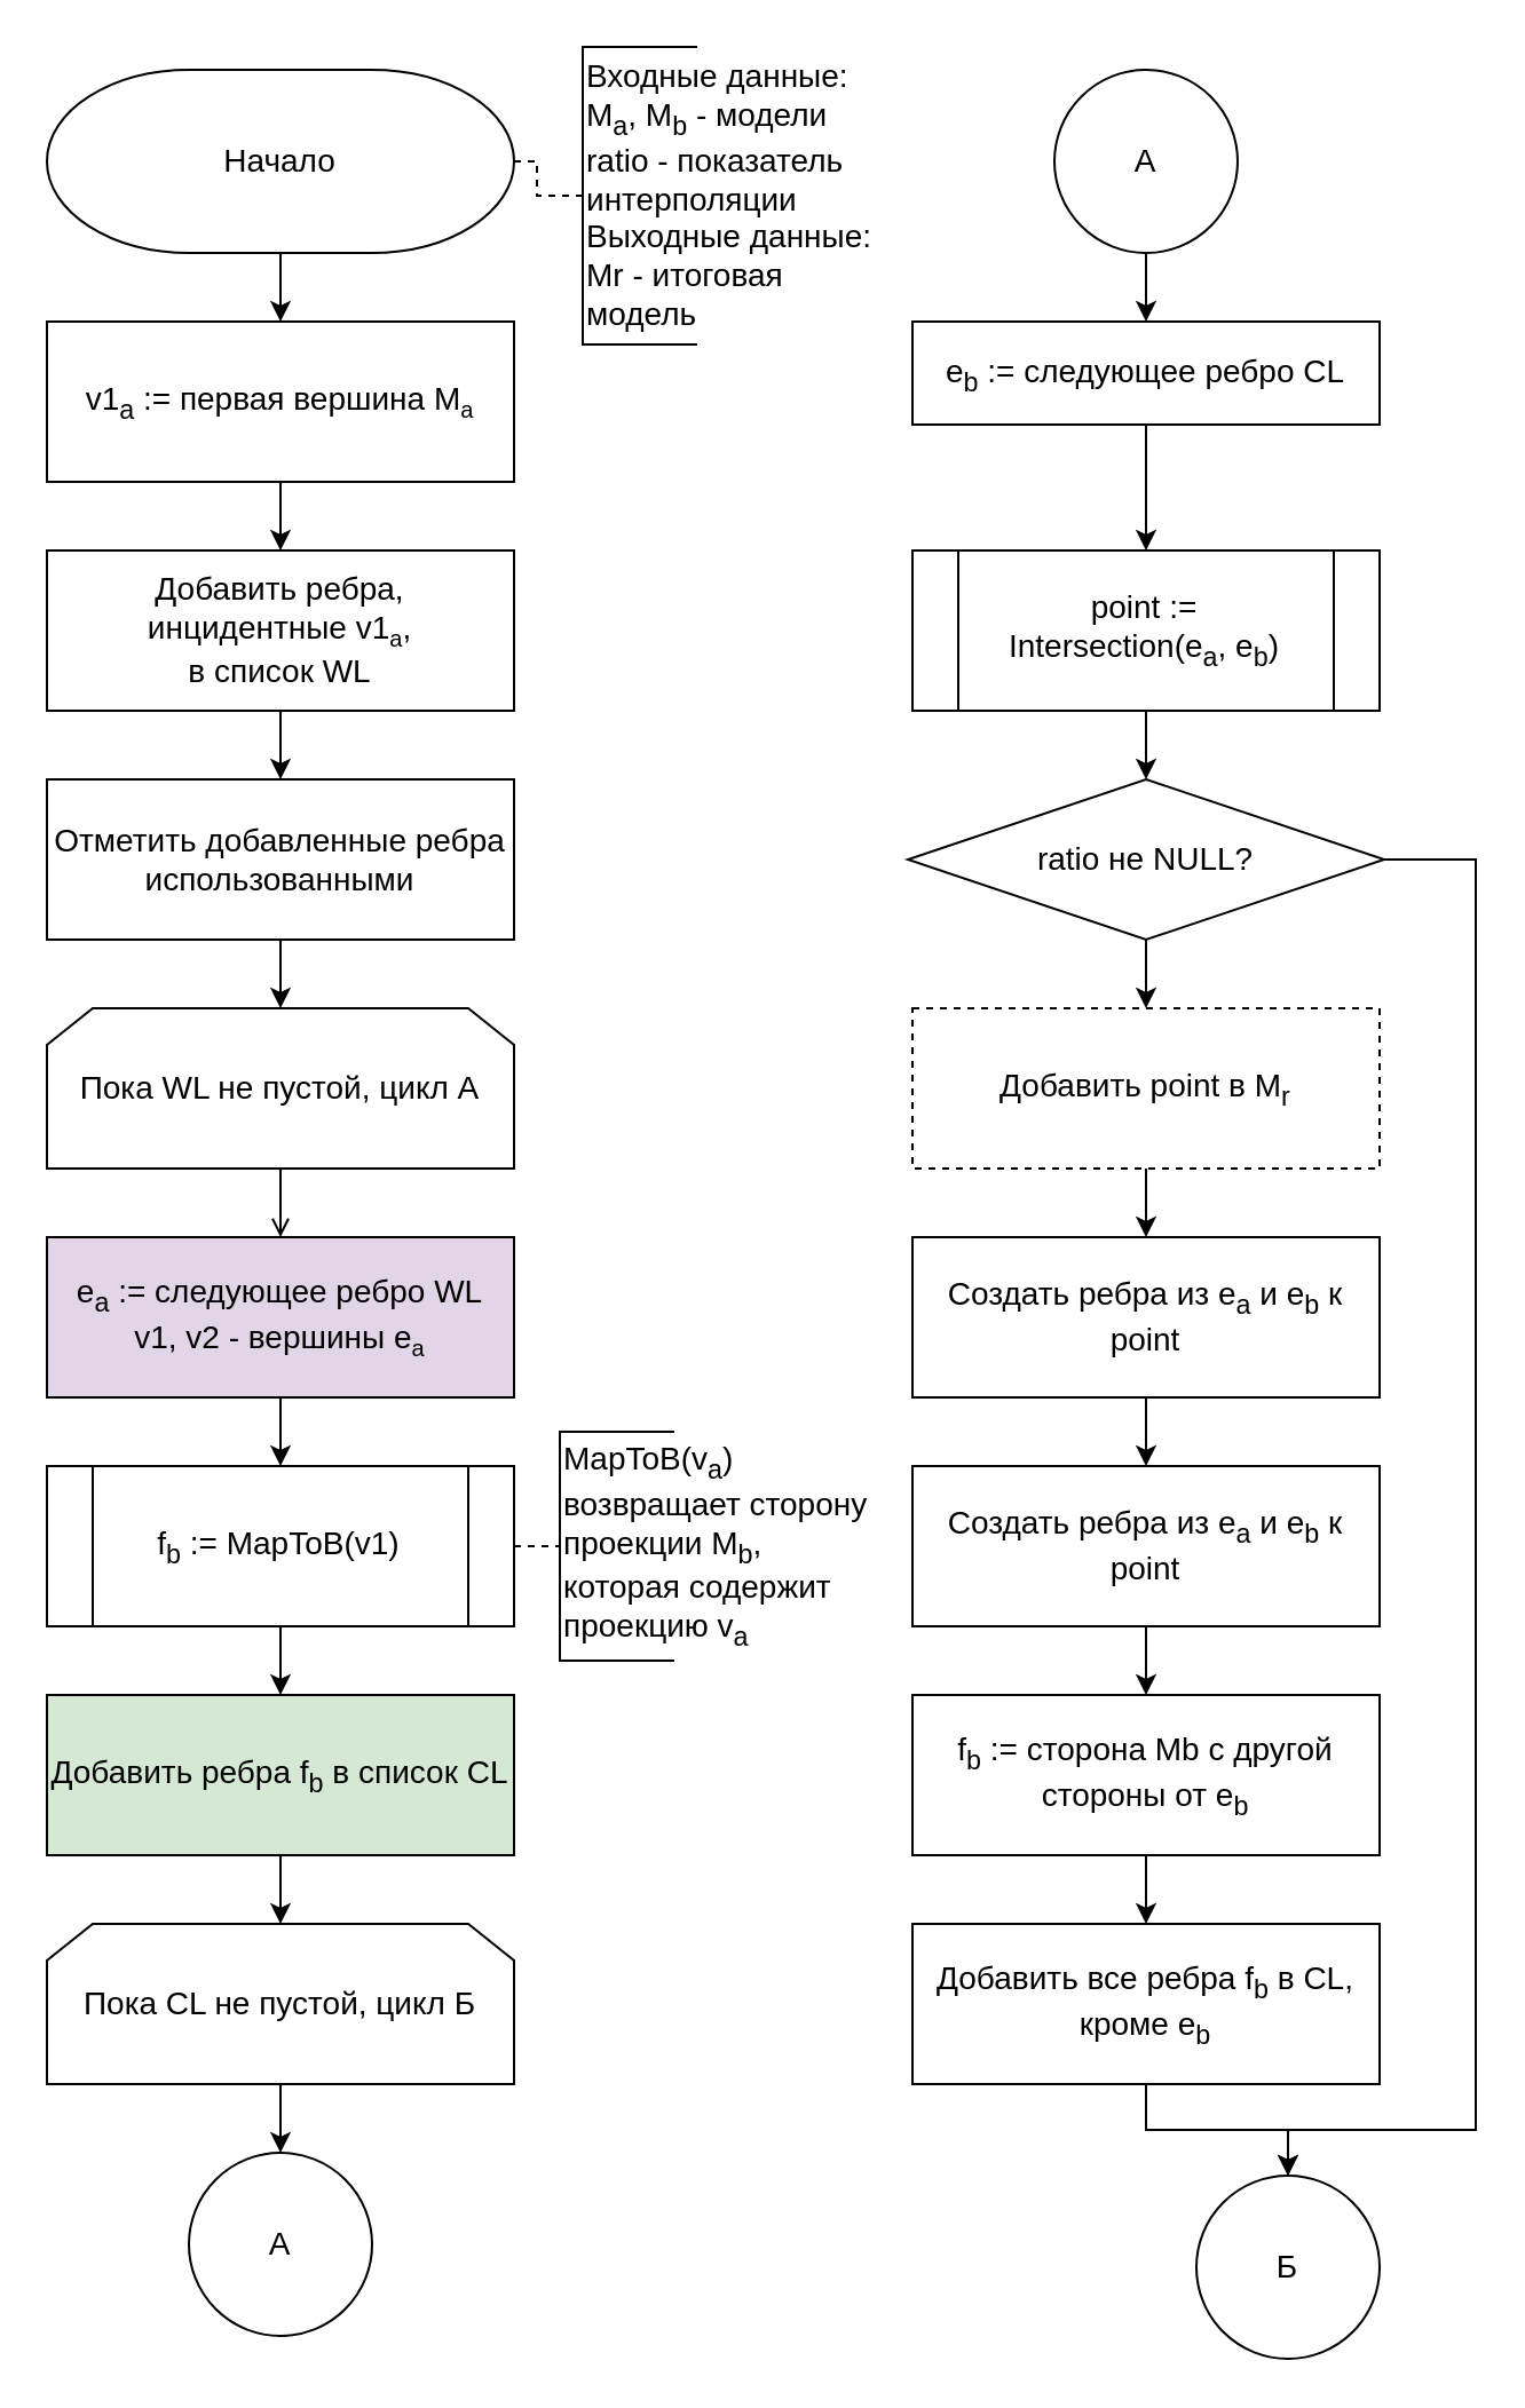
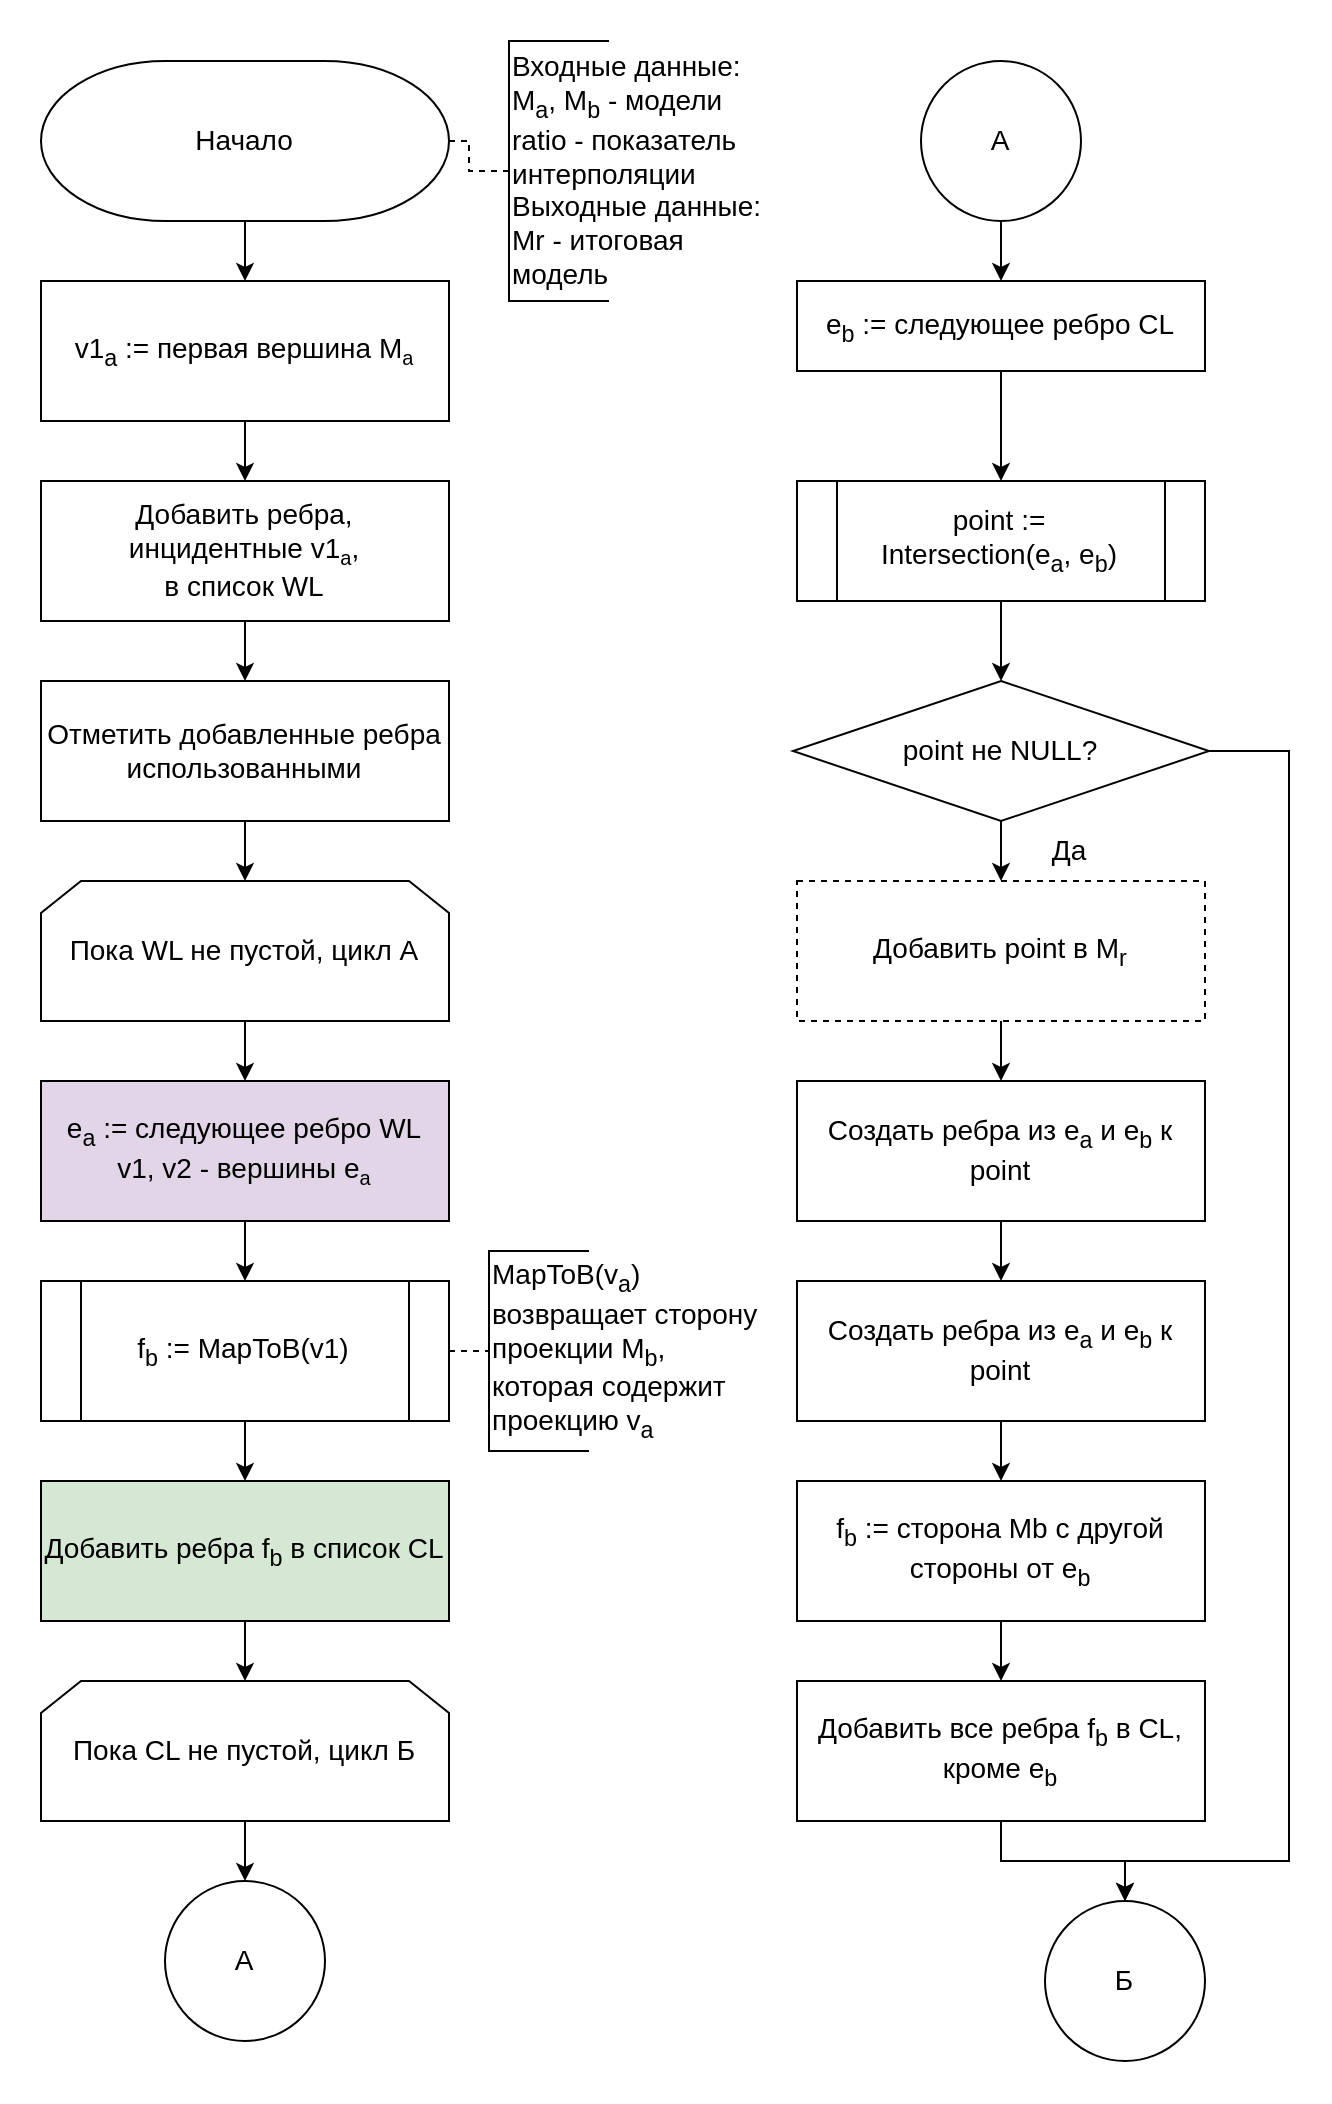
- <mxCell id="30" value="&lt;font style=&quot;&quot;&gt;&lt;span style=&quot;font-size: 14px;&quot;&gt;point := &lt;br&gt;Intersection(e&lt;sub&gt;a&lt;/sub&gt;, e&lt;sub&gt;b&lt;/sub&gt;)&lt;/span&gt;&lt;br&gt;&lt;/font&gt;" style="shape=process;whiteSpace=wrap;html=1;backgroundOutline=1;" parent="1" vertex="1"><mxGeometry x="398" y="240" width="204" height="70" as="geometry" /></mxCell>
+ <mxCell id="30" value="&lt;font style=&quot;&quot;&gt;&lt;span style=&quot;font-size: 14px;&quot;&gt;point := &lt;br&gt;Intersection(e&lt;sub&gt;a&lt;/sub&gt;, e&lt;sub&gt;b&lt;/sub&gt;)&lt;/span&gt;&lt;br&gt;&lt;/font&gt;" style="shape=process;whiteSpace=wrap;html=1;backgroundOutline=1;" parent="1" vertex="1"><mxGeometry x="398" y="240" width="204" height="60" as="geometry" /></mxCell>
- <mxCell id="33" value="&lt;span style=&quot;font-size: 14px;&quot;&gt;ratio не NULL?&lt;/span&gt;" style="strokeWidth=1;html=1;shape=mxgraph.flowchart.decision;whiteSpace=wrap;" parent="1" vertex="1"><mxGeometry x="396" y="340" width="208" height="70" as="geometry" /></mxCell>
+ <mxCell id="33" value="&lt;span style=&quot;font-size: 14px;&quot;&gt;point не NULL?&lt;/span&gt;" style="strokeWidth=1;html=1;shape=mxgraph.flowchart.decision;whiteSpace=wrap;" parent="1" vertex="1"><mxGeometry x="396" y="340" width="208" height="70" as="geometry" /></mxCell>
+ <mxCell id="34" value="&lt;font style=&quot;font-size: 14px;&quot;&gt;Да&lt;/font&gt;" style="text;html=1;align=center;verticalAlign=middle;resizable=0;points=[];autosize=1;strokeColor=none;fillColor=none;" parent="1" vertex="1"><mxGeometry x="514" y="410" width="40" height="30" as="geometry" /></mxCell>
- <mxCell id="12" style="edgeStyle=none;html=1;exitX=0.5;exitY=1;exitDx=0;exitDy=0;entryX=0.5;entryY=0;entryDx=0;entryDy=0;endArrow=open;" parent="1" source="13" target="15" edge="1"><mxGeometry relative="1" as="geometry" /></mxCell>
+ <mxCell id="12" style="edgeStyle=none;html=1;exitX=0.5;exitY=1;exitDx=0;exitDy=0;entryX=0.5;entryY=0;entryDx=0;entryDy=0;" parent="1" source="13" target="15" edge="1"><mxGeometry relative="1" as="geometry" /></mxCell>
